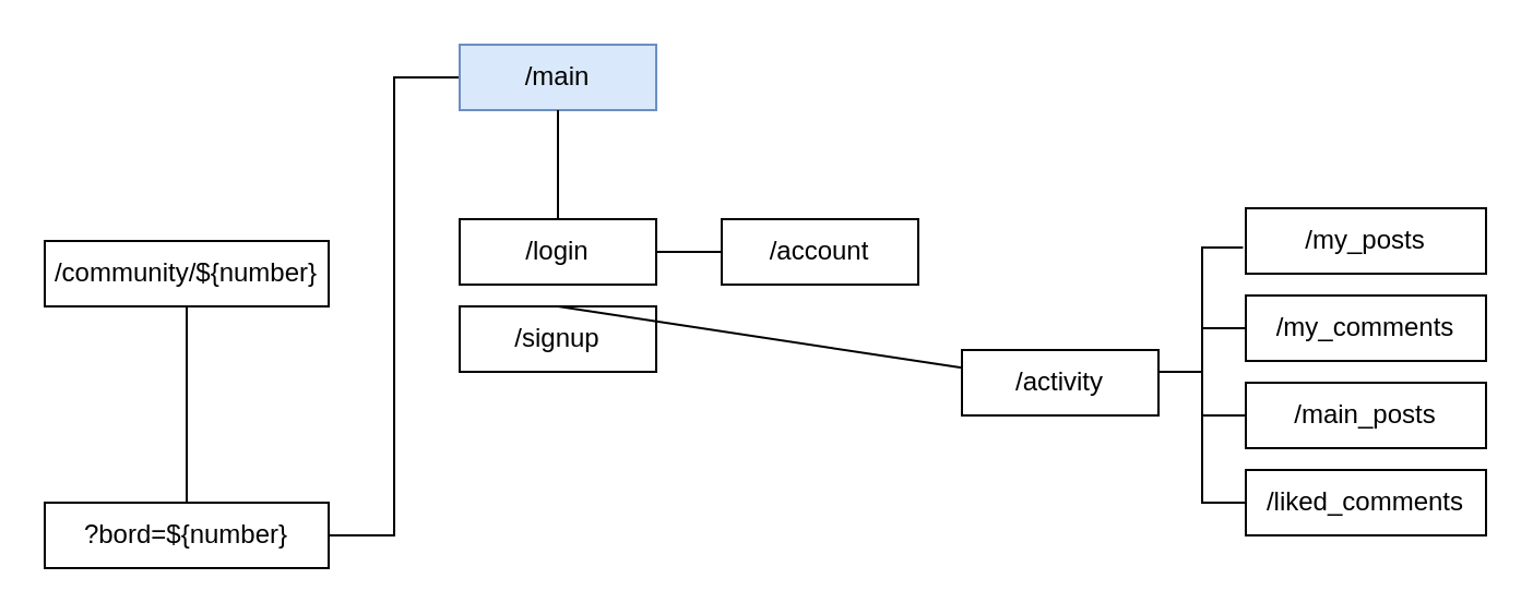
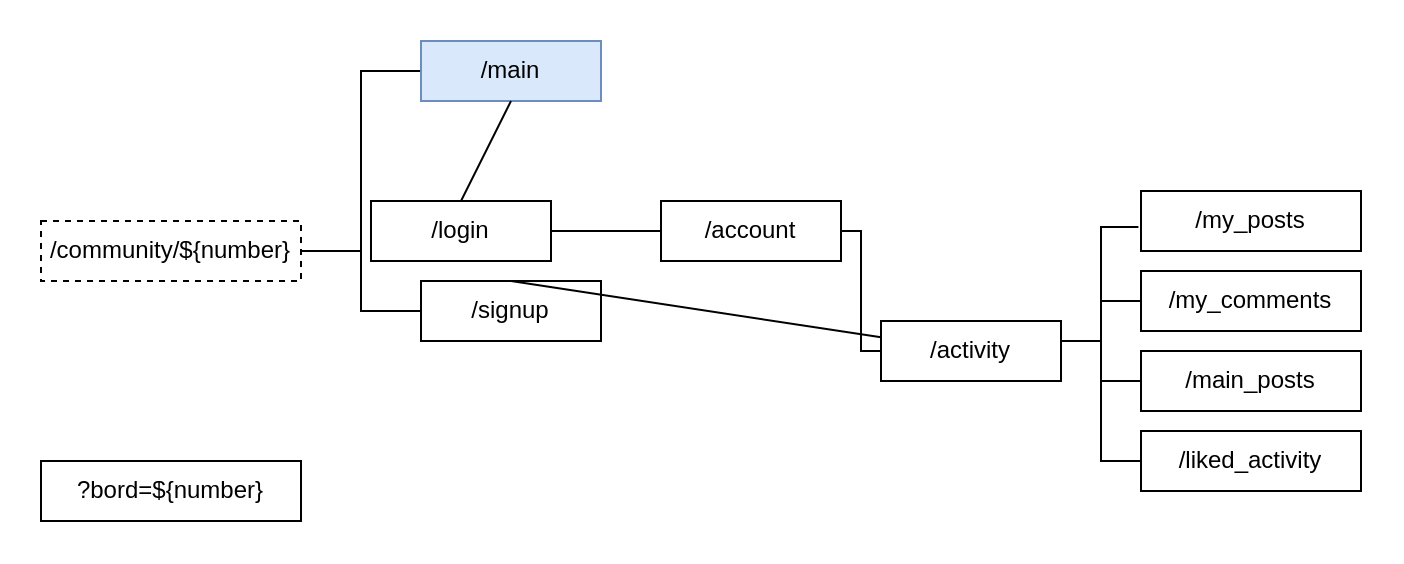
- <mxCell id="4" value="/login" style="rounded=0;whiteSpace=wrap;html=1;" vertex="1" parent="1"><mxGeometry x="210" y="100" width="90" height="30" as="geometry" /></mxCell>
+ <mxCell id="4" value="/login" style="rounded=0;whiteSpace=wrap;html=1;" vertex="1" parent="1"><mxGeometry x="185" y="100" width="90" height="30" as="geometry" /></mxCell>
- <mxCell id="21" value="/community/${number}" style="rounded=0;whiteSpace=wrap;html=1;" vertex="1" parent="1"><mxGeometry x="20" y="110" width="130" height="30" as="geometry" /></mxCell>
+ <mxCell id="21" value="/community/${number}" style="rounded=0;whiteSpace=wrap;html=1;dashed=1;" vertex="1" parent="1"><mxGeometry x="20" y="110" width="130" height="30" as="geometry" /></mxCell>
+ <mxCell id="6" value="" style="edgeStyle=elbowEdgeStyle;rounded=0;orthogonalLoop=1;jettySize=auto;html=1;startArrow=none;startFill=0;endArrow=none;endFill=0;strokeColor=#000000;" edge="1" parent="1" source="7" target="19"><mxGeometry relative="1" as="geometry" /></mxCell>
- <mxCell id="20" value="" style="edgeStyle=elbowEdgeStyle;rounded=0;orthogonalLoop=1;jettySize=auto;html=1;startArrow=none;startFill=0;endArrow=none;endFill=0;strokeColor=#000000;" edge="1" parent="1" source="21" target="22"><mxGeometry relative="1" as="geometry" /></mxCell>
+ <mxCell id="20" value="" style="edgeStyle=elbowEdgeStyle;rounded=0;orthogonalLoop=1;jettySize=auto;html=1;startArrow=none;startFill=0;endArrow=none;endFill=0;strokeColor=#000000;" edge="1" parent="1" source="21" target="5"><mxGeometry relative="1" as="geometry" /></mxCell>
- <mxCell id="2" value="" style="edgeStyle=elbowEdgeStyle;rounded=0;orthogonalLoop=1;jettySize=auto;html=1;startArrow=none;startFill=0;endArrow=none;endFill=0;strokeColor=#000000;" edge="1" parent="1" source="3" target="22"><mxGeometry relative="1" as="geometry" /></mxCell>
+ <mxCell id="2" value="" style="edgeStyle=elbowEdgeStyle;rounded=0;orthogonalLoop=1;jettySize=auto;html=1;startArrow=none;startFill=0;endArrow=none;endFill=0;strokeColor=#000000;" edge="1" parent="1" source="3" target="21"><mxGeometry relative="1" as="geometry" /></mxCell>
- <mxCell id="15" value="/liked_comments" style="rounded=0;whiteSpace=wrap;html=1;" vertex="1" parent="1"><mxGeometry x="570" y="215" width="110" height="30" as="geometry" /></mxCell>
+ <mxCell id="15" value="/liked_activity" style="rounded=0;whiteSpace=wrap;html=1;" vertex="1" parent="1"><mxGeometry x="570" y="215" width="110" height="30" as="geometry" /></mxCell>
